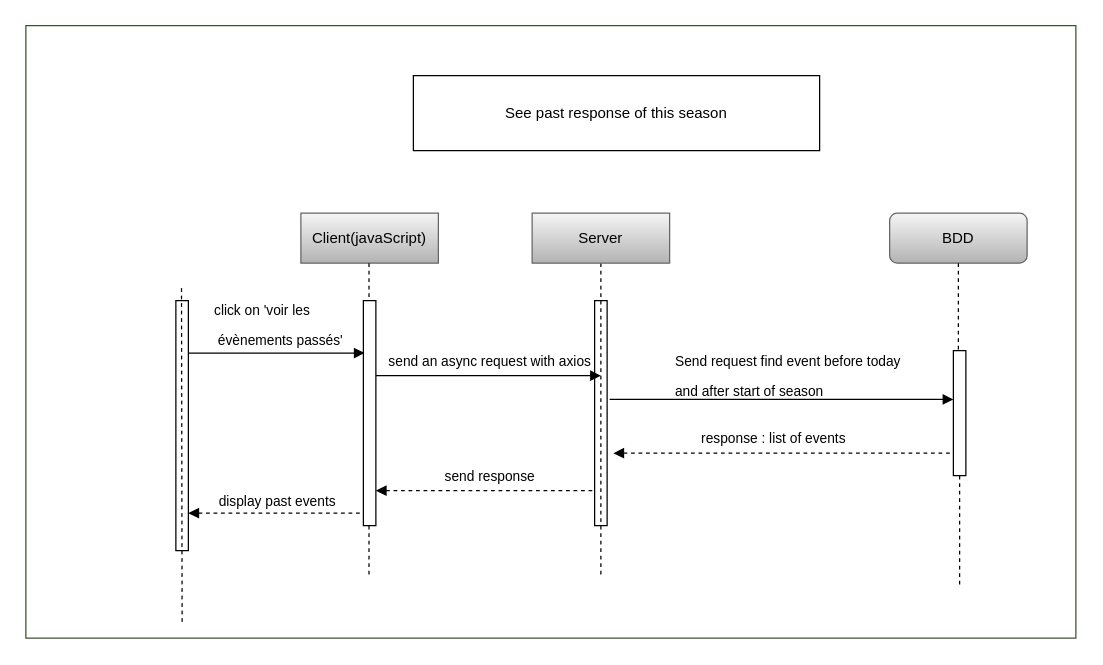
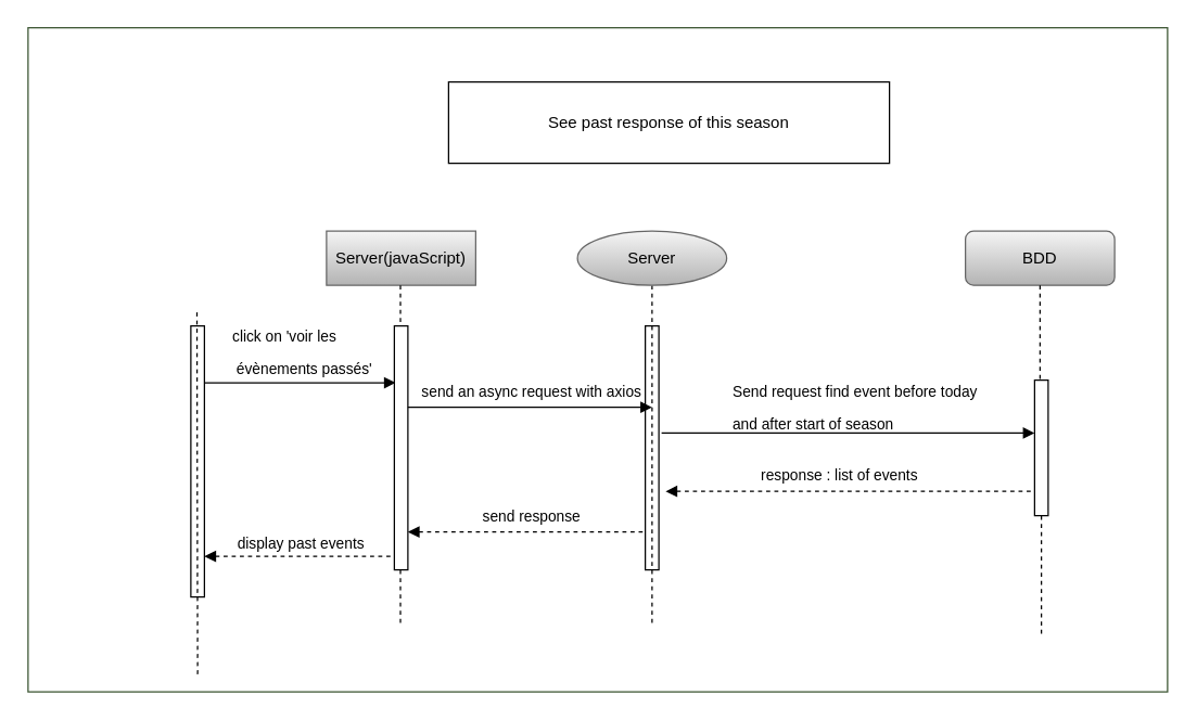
- <mxCell id="22" value="Client(javaScript)" style="rounded=0;whiteSpace=wrap;html=1;labelBackgroundColor=none;fillColor=#f5f5f5;strokeColor=#666666;gradientColor=#b3b3b3;fontColor=#000000;" vertex="1" parent="1"><mxGeometry x="240" y="170" width="110" height="40" as="geometry" /></mxCell>
+ <mxCell id="22" value="Server(javaScript)" style="rounded=0;whiteSpace=wrap;html=1;labelBackgroundColor=none;fillColor=#f5f5f5;strokeColor=#666666;gradientColor=#b3b3b3;fontColor=#000000;" vertex="1" parent="1"><mxGeometry x="240" y="170" width="110" height="40" as="geometry" /></mxCell>
- <mxCell id="6" value="Server" style="rounded=0;whiteSpace=wrap;html=1;labelBackgroundColor=none;fillColor=#f5f5f5;strokeColor=#666666;gradientColor=#b3b3b3;fontColor=#000000;" vertex="1" parent="1"><mxGeometry x="425" y="170" width="110" height="40" as="geometry" /></mxCell>
+ <mxCell id="6" value="Server" style="ellipse;whiteSpace=wrap;html=1;labelBackgroundColor=none;fillColor=#f5f5f5;strokeColor=#666666;gradientColor=#b3b3b3;fontColor=#000000;" vertex="1" parent="1"><mxGeometry x="425" y="170" width="110" height="40" as="geometry" /></mxCell>
